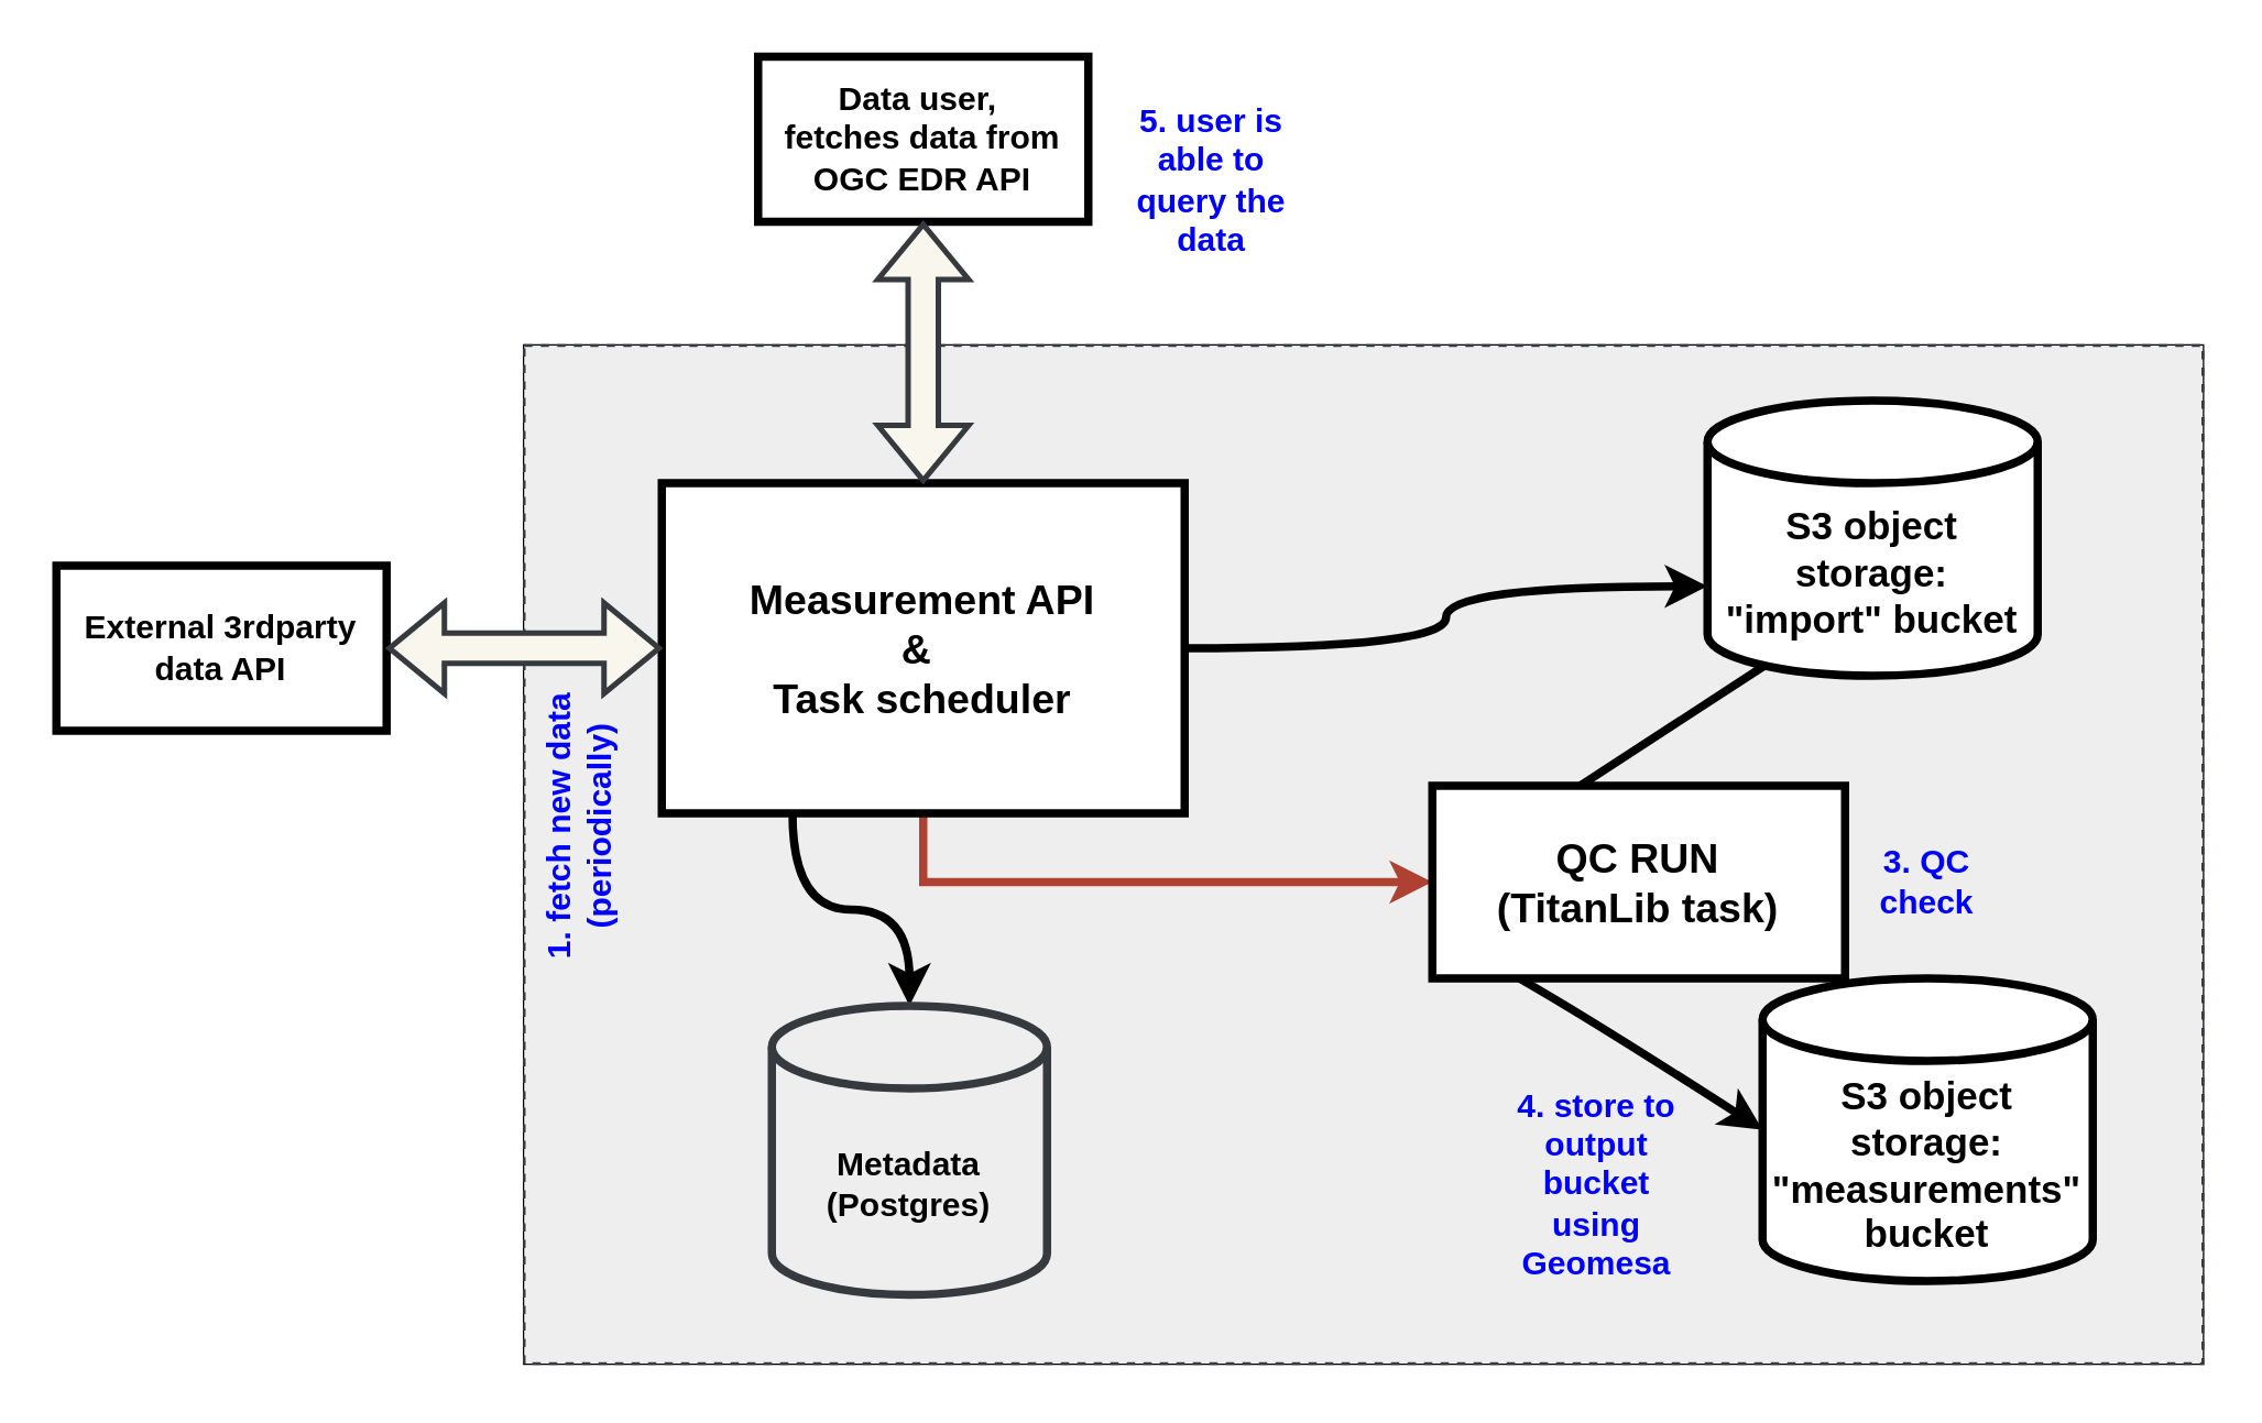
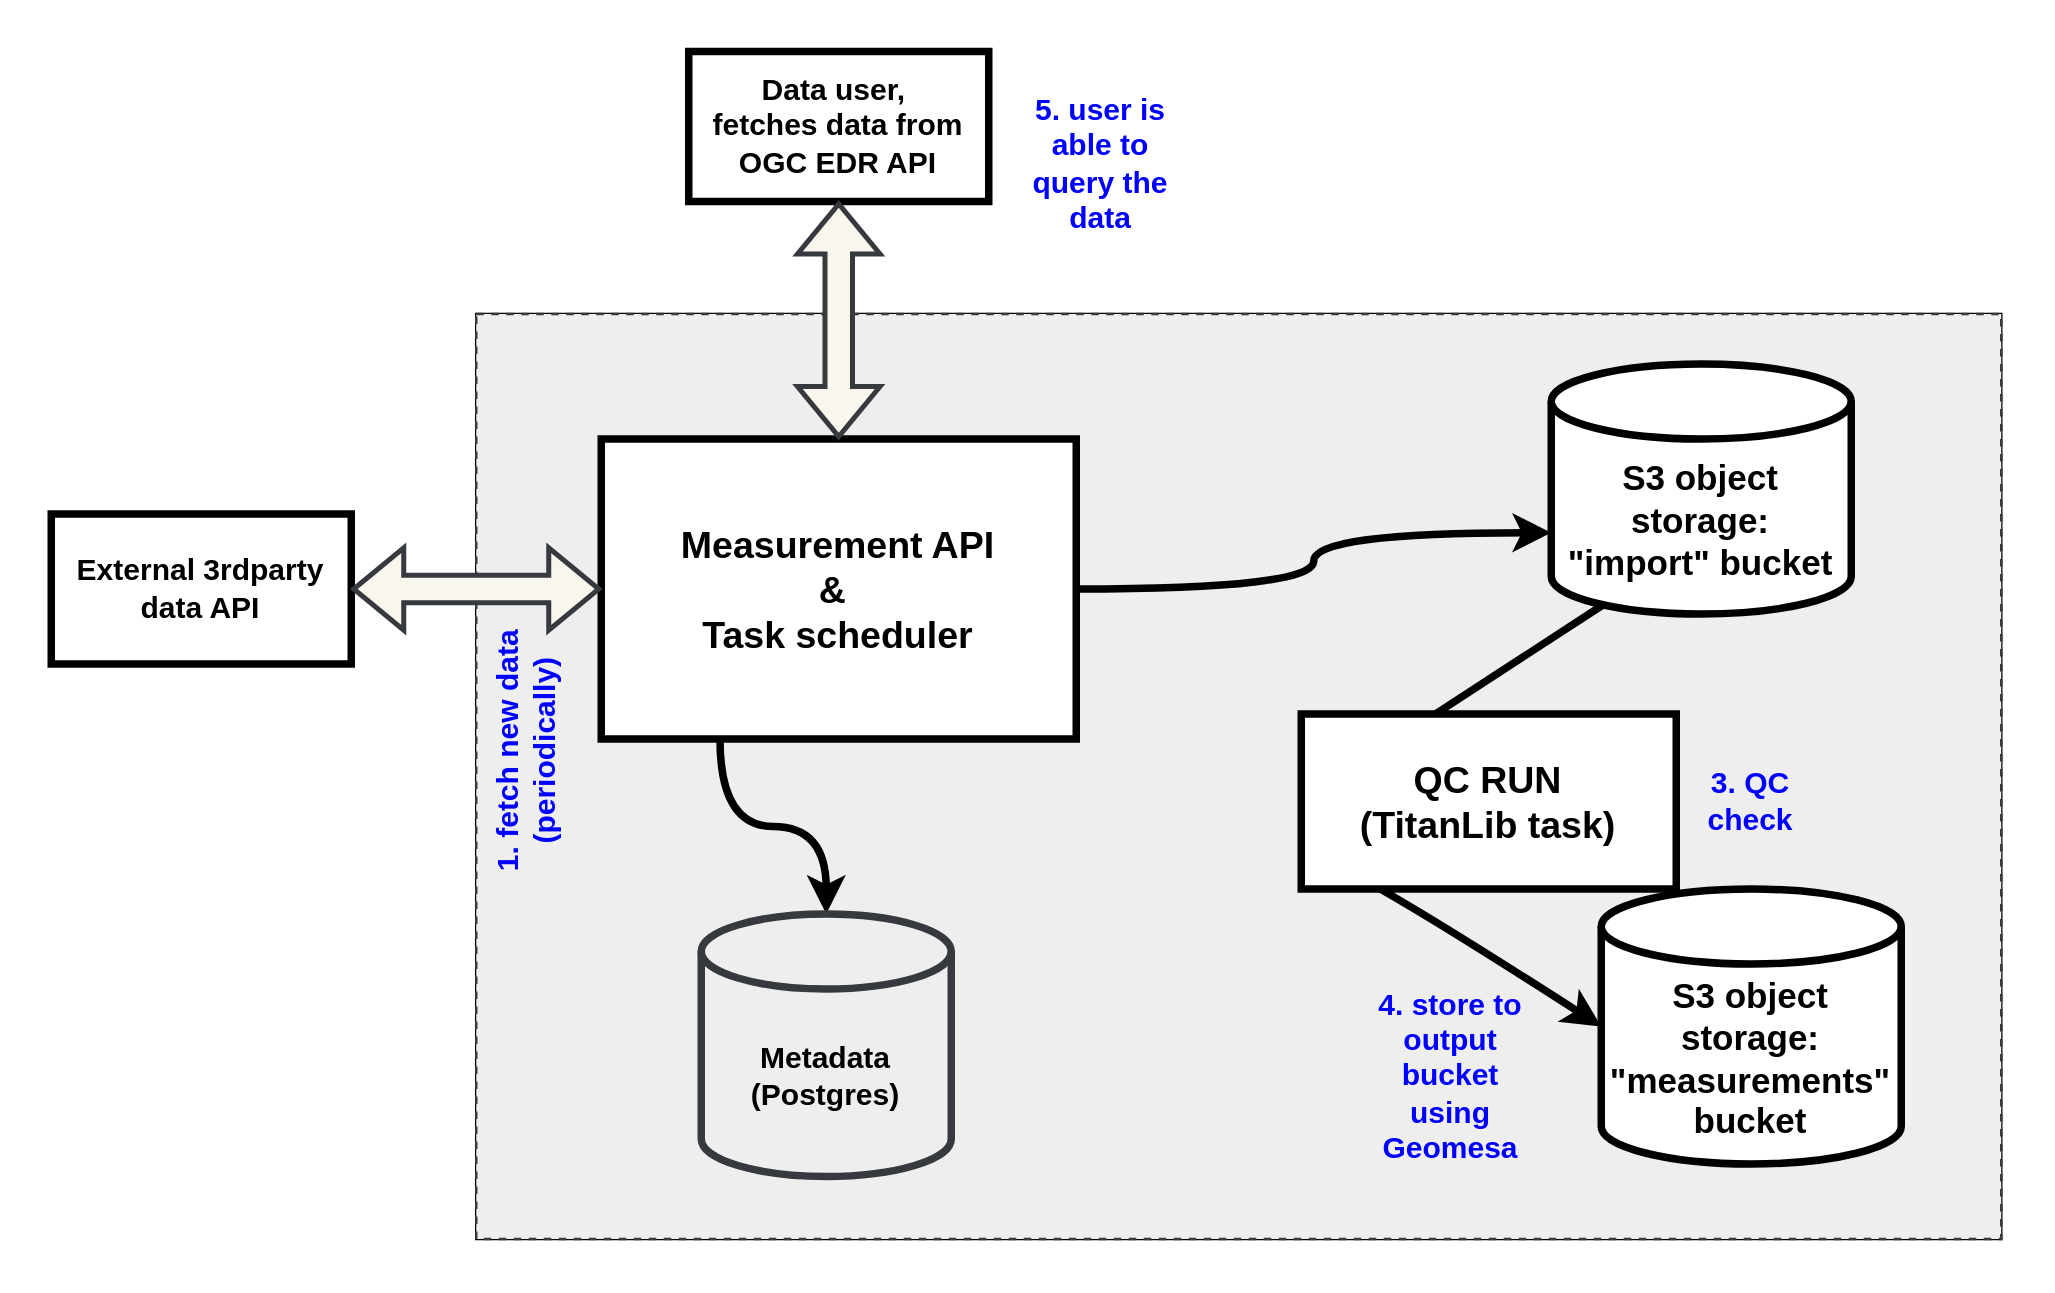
- <mxCell id="8" style="edgeStyle=orthogonalEdgeStyle;rounded=0;orthogonalLoop=1;jettySize=auto;html=1;exitX=0.5;exitY=1;exitDx=0;exitDy=0;strokeWidth=3;fillColor=#fad9d5;strokeColor=#ae4132;" edge="1" parent="1" source="9" target="18"><mxGeometry relative="1" as="geometry" /></mxCell>
